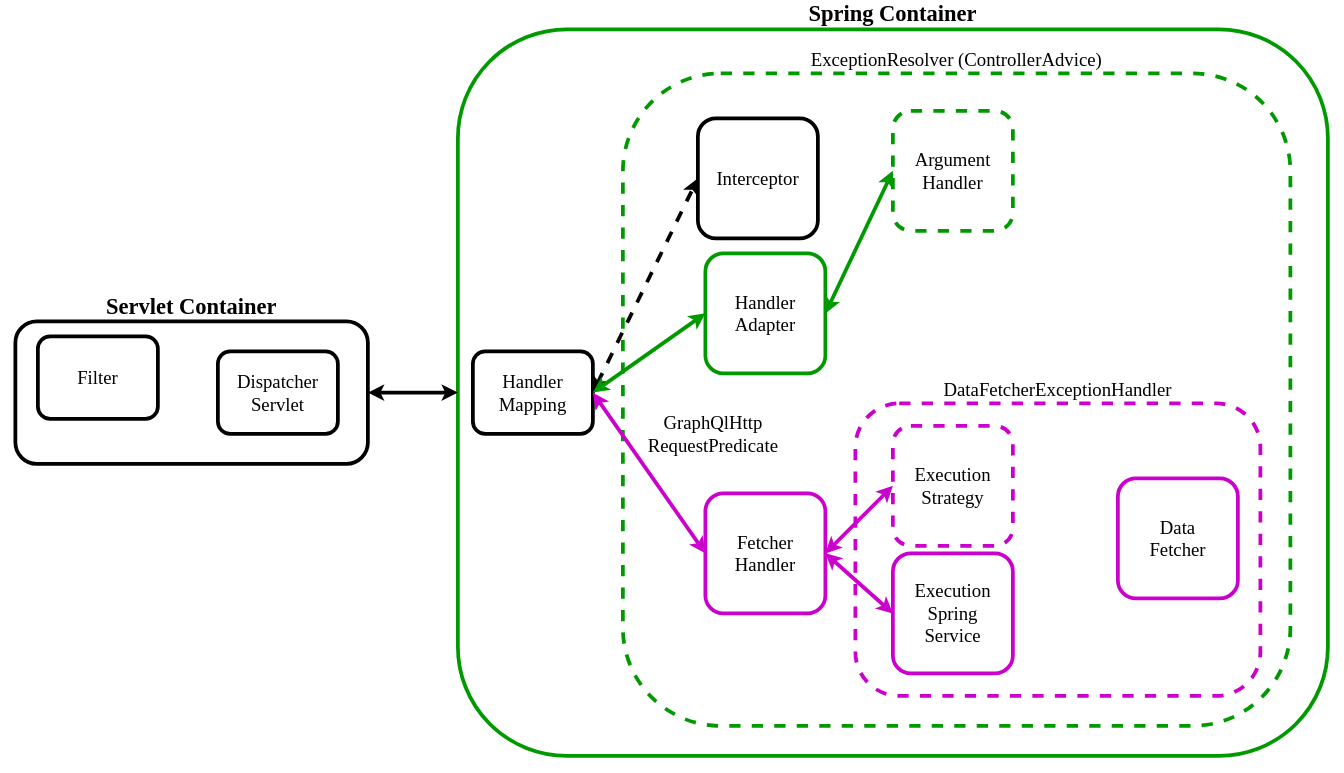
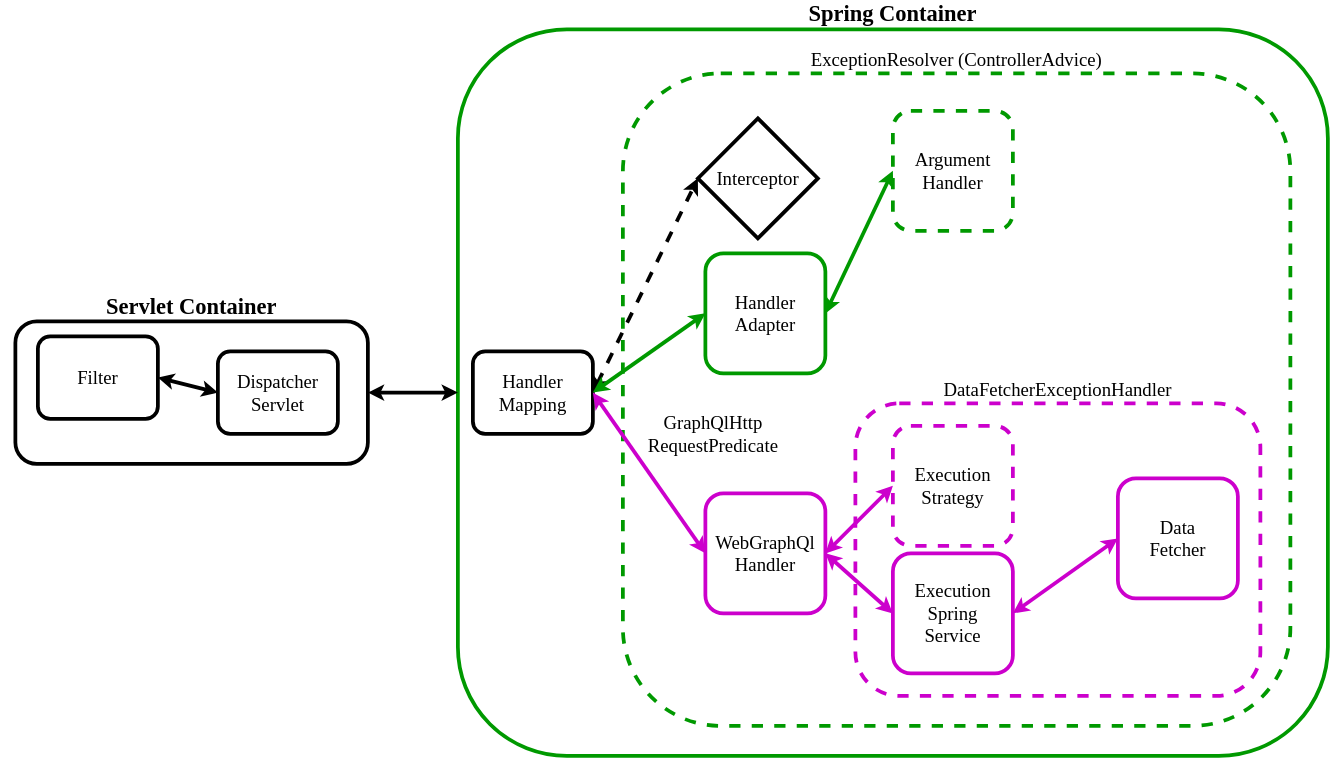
- <mxCell id="11" value="&lt;font face=&quot;Comic Sans MS&quot;&gt;&lt;span style=&quot;font-size: 25px;&quot;&gt;Interceptor&lt;/span&gt;&lt;/font&gt;" style="rounded=1;whiteSpace=wrap;html=1;fillColor=none;strokeWidth=5;labelPosition=center;verticalLabelPosition=middle;align=center;verticalAlign=middle;" parent="1" vertex="1"><mxGeometry x="930" y="139" width="160" height="160" as="geometry" /></mxCell>
+ <mxCell id="11" value="&lt;font face=&quot;Comic Sans MS&quot;&gt;&lt;span style=&quot;font-size: 25px;&quot;&gt;Interceptor&lt;/span&gt;&lt;/font&gt;" style="rhombus;whiteSpace=wrap;html=1;fillColor=none;strokeWidth=5;labelPosition=center;verticalLabelPosition=middle;align=center;verticalAlign=middle;" parent="1" vertex="1"><mxGeometry x="930" y="139" width="160" height="160" as="geometry" /></mxCell>
+ <mxCell id="8" value="" style="endArrow=classic;html=1;rounded=0;strokeWidth=5;exitX=1;exitY=0.5;exitDx=0;exitDy=0;entryX=0;entryY=0.5;entryDx=0;entryDy=0;startArrow=classic;startFill=1;" parent="1" source="6" target="7" edge="1"><mxGeometry width="50" height="50" relative="1" as="geometry"><mxPoint x="220" y="777.63" as="sourcePoint" /><mxPoint x="510" y="669.63" as="targetPoint" /></mxGeometry></mxCell>
- <mxCell id="17" value="&lt;font face=&quot;Comic Sans MS&quot;&gt;&lt;span style=&quot;font-size: 25px;&quot;&gt;Fetcher&lt;br&gt;Handler&lt;/span&gt;&lt;/font&gt;" style="rounded=1;whiteSpace=wrap;html=1;fillColor=none;strokeWidth=5;labelPosition=center;verticalLabelPosition=middle;align=center;verticalAlign=middle;strokeColor=#CC00CC;" parent="1" vertex="1"><mxGeometry x="940" y="639" width="160" height="160" as="geometry" /></mxCell>
+ <mxCell id="17" value="&lt;font face=&quot;Comic Sans MS&quot;&gt;&lt;span style=&quot;font-size: 25px;&quot;&gt;WebGraphQl&lt;br&gt;Handler&lt;/span&gt;&lt;/font&gt;" style="rounded=1;whiteSpace=wrap;html=1;fillColor=none;strokeWidth=5;labelPosition=center;verticalLabelPosition=middle;align=center;verticalAlign=middle;strokeColor=#CC00CC;" parent="1" vertex="1"><mxGeometry x="940" y="639" width="160" height="160" as="geometry" /></mxCell>
+ <mxCell id="23" value="" style="endArrow=classic;html=1;rounded=0;strokeWidth=5;exitX=1;exitY=0.5;exitDx=0;exitDy=0;entryX=0;entryY=0.5;entryDx=0;entryDy=0;startArrow=classic;startFill=1;strokeColor=#CC00CC;" parent="1" source="18" target="22" edge="1"><mxGeometry width="50" height="50" relative="1" as="geometry"><mxPoint x="1110" y="729" as="sourcePoint" /><mxPoint x="1200" y="809" as="targetPoint" /></mxGeometry></mxCell>
